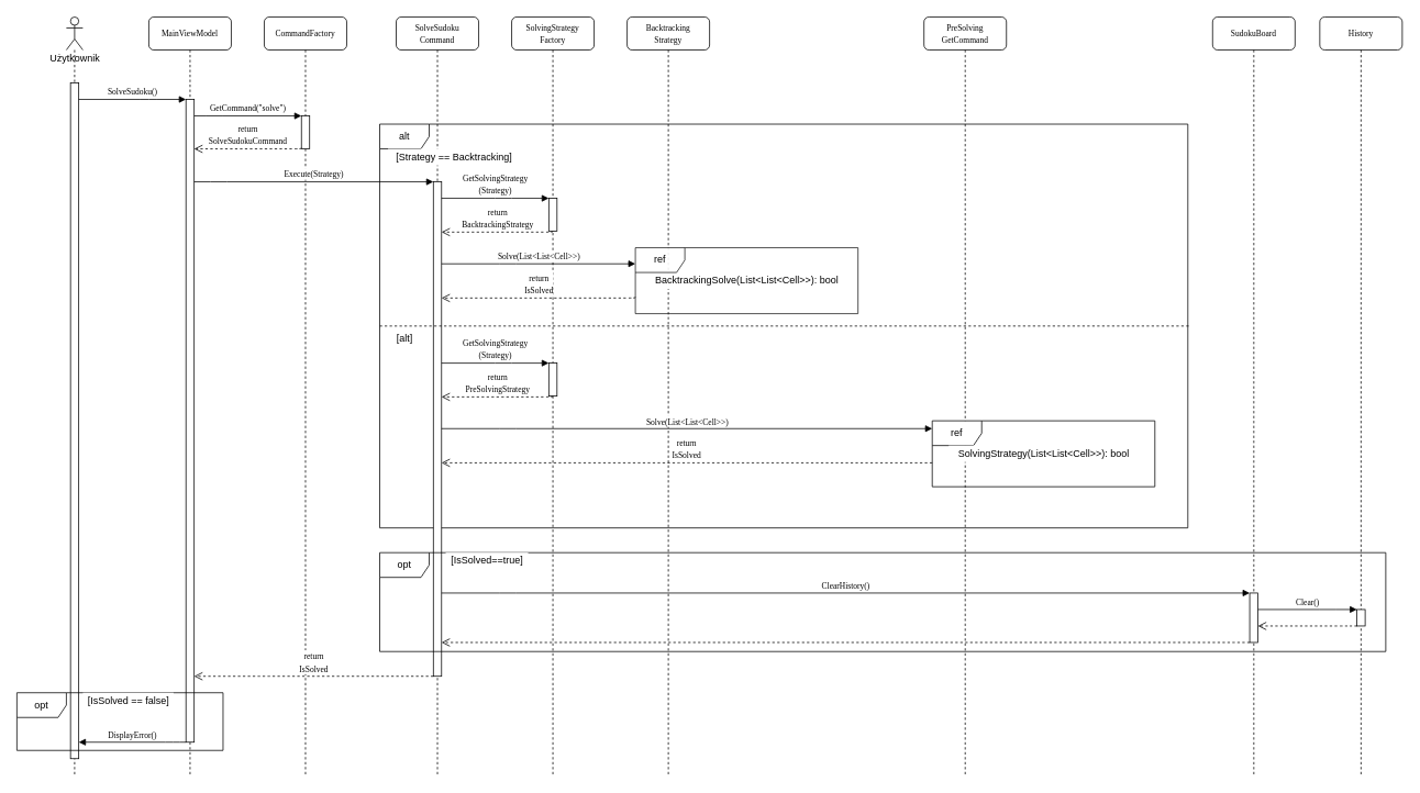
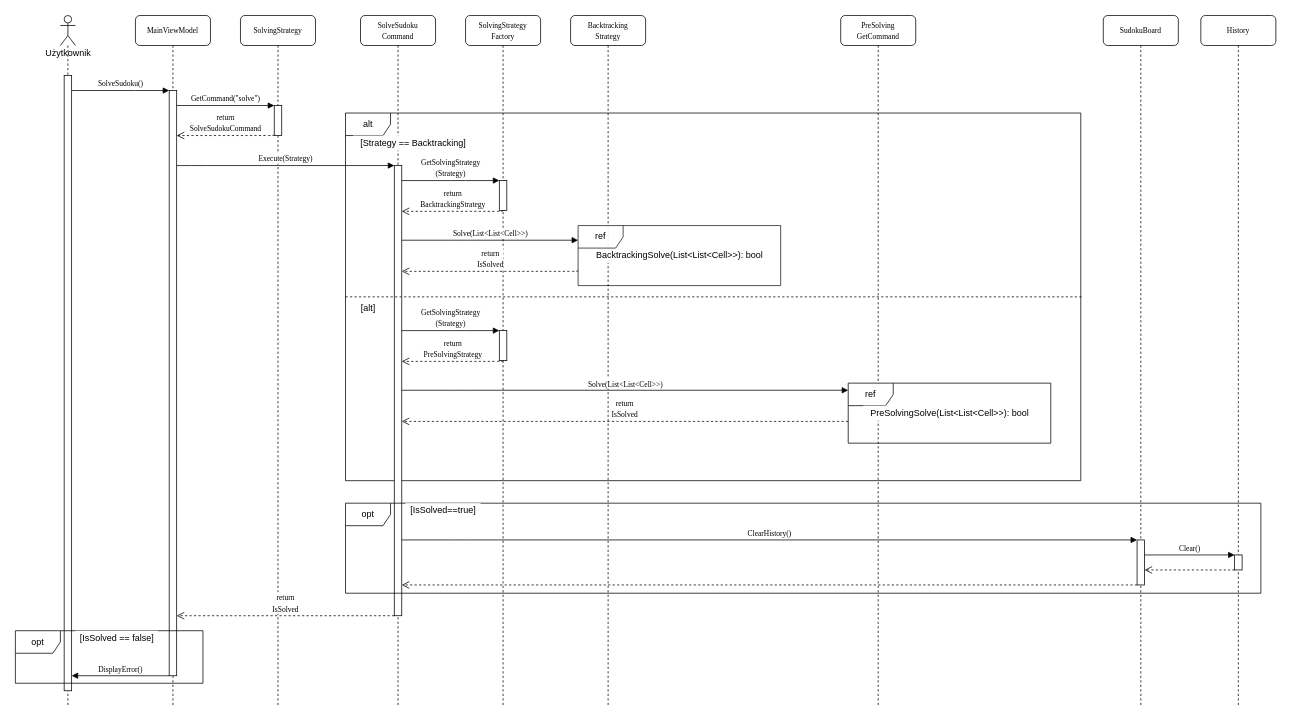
- <mxCell id="3" value="&lt;font style=&quot;font-size: 10px&quot;&gt;CommandFactory&lt;/font&gt;" style="shape=umlLifeline;perimeter=lifelinePerimeter;whiteSpace=wrap;html=1;container=1;collapsible=0;recursiveResize=0;outlineConnect=0;rounded=1;shadow=0;comic=0;labelBackgroundColor=none;strokeWidth=1;fontFamily=Verdana;fontSize=12;align=center;" parent="1" vertex="1"><mxGeometry x="320" y="20" width="100" height="920" as="geometry" /></mxCell>
+ <mxCell id="3" value="&lt;font style=&quot;font-size: 10px&quot;&gt;SolvingStrategy&lt;/font&gt;" style="shape=umlLifeline;perimeter=lifelinePerimeter;whiteSpace=wrap;html=1;container=1;collapsible=0;recursiveResize=0;outlineConnect=0;rounded=1;shadow=0;comic=0;labelBackgroundColor=none;strokeWidth=1;fontFamily=Verdana;fontSize=12;align=center;" parent="1" vertex="1"><mxGeometry x="320" y="20" width="100" height="920" as="geometry" /></mxCell>
- <mxCell id="33" value="SolvingStrategy(List&amp;lt;List&amp;lt;Cell&amp;gt;&amp;gt;): bool" style="text;html=1;align=center;verticalAlign=middle;resizable=0;points=[];autosize=1;fillColor=#ffffff;" vertex="1" parent="1"><mxGeometry x="1150" y="540" width="230" height="20" as="geometry" /></mxCell>
+ <mxCell id="33" value="PreSolvingSolve(List&amp;lt;List&amp;lt;Cell&amp;gt;&amp;gt;): bool" style="text;html=1;align=center;verticalAlign=middle;resizable=0;points=[];autosize=1;fillColor=#ffffff;" vertex="1" parent="1"><mxGeometry x="1150" y="540" width="230" height="20" as="geometry" /></mxCell>
